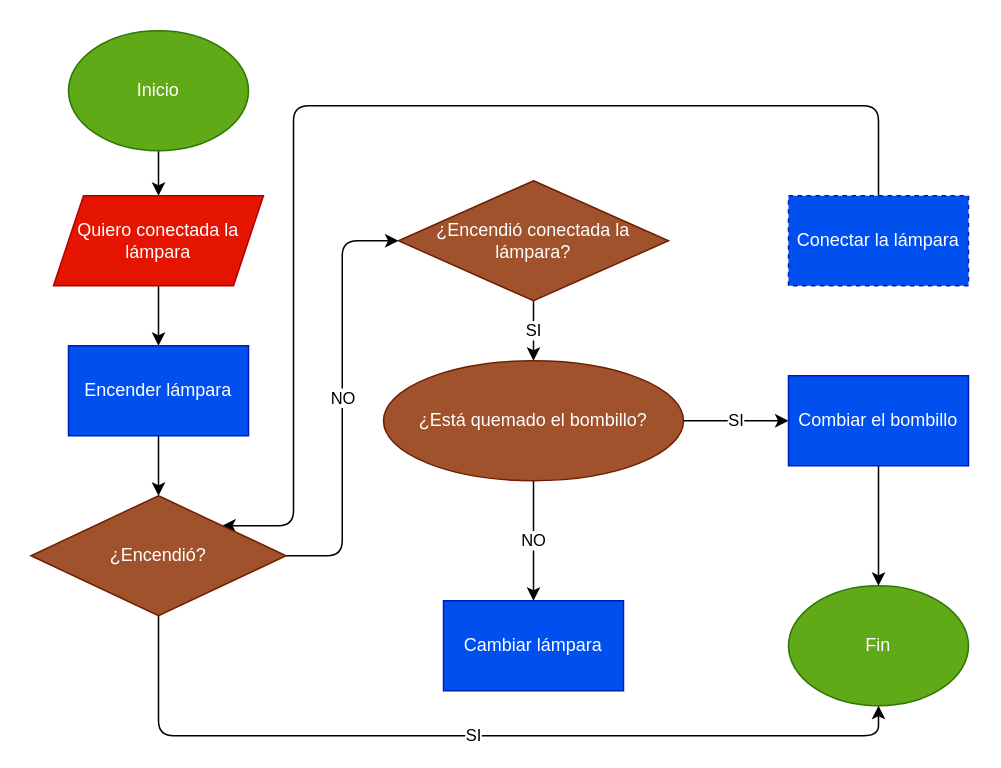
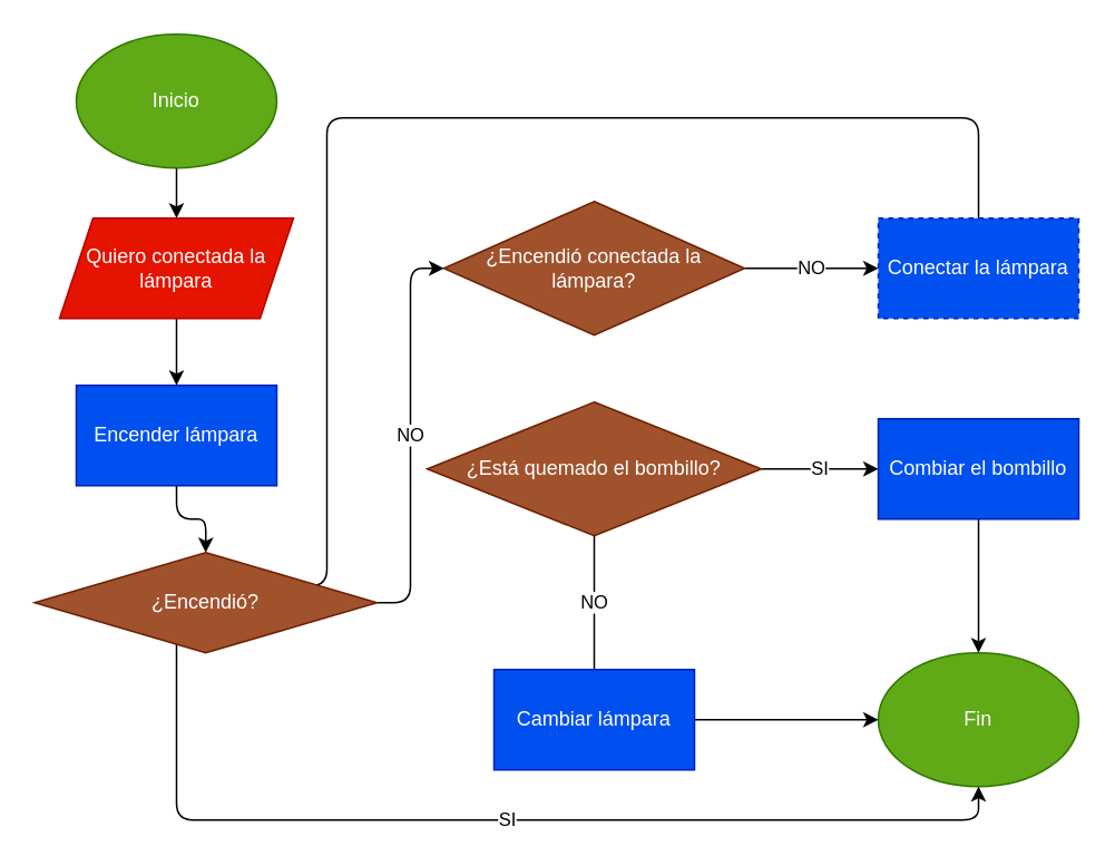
+ <mxCell id="5" value="NO" style="edgeStyle=none;html=1;" edge="1" parent="1" source="7" target="9"><mxGeometry relative="1" as="geometry" /></mxCell>
- <mxCell id="6" value="SI" style="edgeStyle=none;html=1;" edge="1" parent="1" source="7" target="12"><mxGeometry relative="1" as="geometry" /></mxCell>
- <mxCell id="12" value="¿Está quemado el bombillo?" style="ellipse;whiteSpace=wrap;html=1;fillColor=#a0522d;strokeColor=#6D1F00;fontColor=#ffffff;" vertex="1" parent="1"><mxGeometry x="255" y="240" width="200" height="80" as="geometry" /></mxCell>
+ <mxCell id="12" value="¿Está quemado el bombillo?" style="rhombus;whiteSpace=wrap;html=1;fillColor=#a0522d;strokeColor=#6D1F00;fontColor=#ffffff;" vertex="1" parent="1"><mxGeometry x="255" y="240" width="200" height="80" as="geometry" /></mxCell>
- <mxCell id="23" value="¿Encendió?" style="rhombus;whiteSpace=wrap;html=1;fillColor=#a0522d;strokeColor=#6D1F00;fontColor=#ffffff;" vertex="1" parent="1"><mxGeometry x="20" y="330" width="170" height="80" as="geometry" /></mxCell>
+ <mxCell id="23" value="¿Encendió?" style="rhombus;whiteSpace=wrap;html=1;fillColor=#a0522d;strokeColor=#6D1F00;fontColor=#ffffff;" vertex="1" parent="1"><mxGeometry x="20" y="330" width="205" height="60" as="geometry" /></mxCell>
- <mxCell id="11" value="NO" style="edgeStyle=none;html=1;" edge="1" parent="1" source="12" target="16"><mxGeometry relative="1" as="geometry" /></mxCell>
+ <mxCell id="11" value="NO" style="edgeStyle=none;html=1;endArrow=none;" edge="1" parent="1" source="12" target="16"><mxGeometry relative="1" as="geometry" /></mxCell>
+ <mxCell id="15" value="" style="edgeStyle=none;html=1;" edge="1" parent="1" source="16" target="4"><mxGeometry relative="1" as="geometry" /></mxCell>
